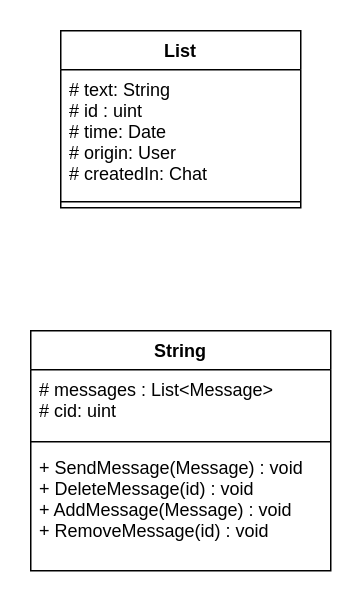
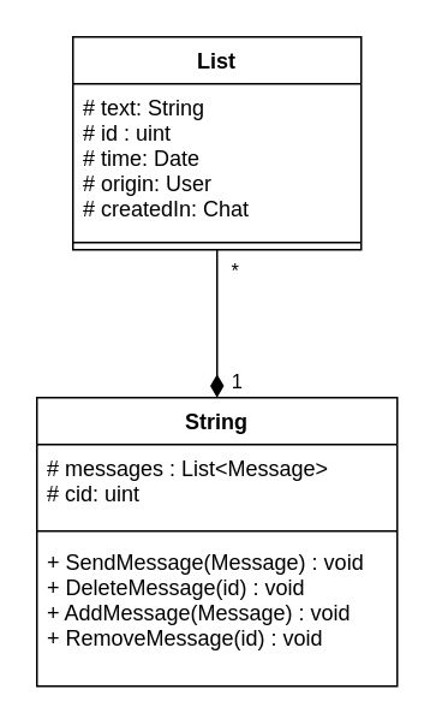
+ <mxCell id="6" value="*" style="edgeStyle=orthogonalEdgeStyle;rounded=0;orthogonalLoop=1;jettySize=auto;html=1;entryX=0.5;entryY=0;entryDx=0;entryDy=0;endArrow=diamondThin;endFill=1;endSize=10;" parent="1" source="8" target="2" edge="1"><mxGeometry x="-0.707" y="10" relative="1" as="geometry"><mxPoint as="offset" /></mxGeometry></mxCell>
+ <mxCell id="7" value="1" style="edgeLabel;html=1;align=center;verticalAlign=middle;resizable=0;points=[];" vertex="1" connectable="0" parent="6"><mxGeometry x="0.761" relative="1" as="geometry"><mxPoint x="10" as="offset" /></mxGeometry></mxCell>
